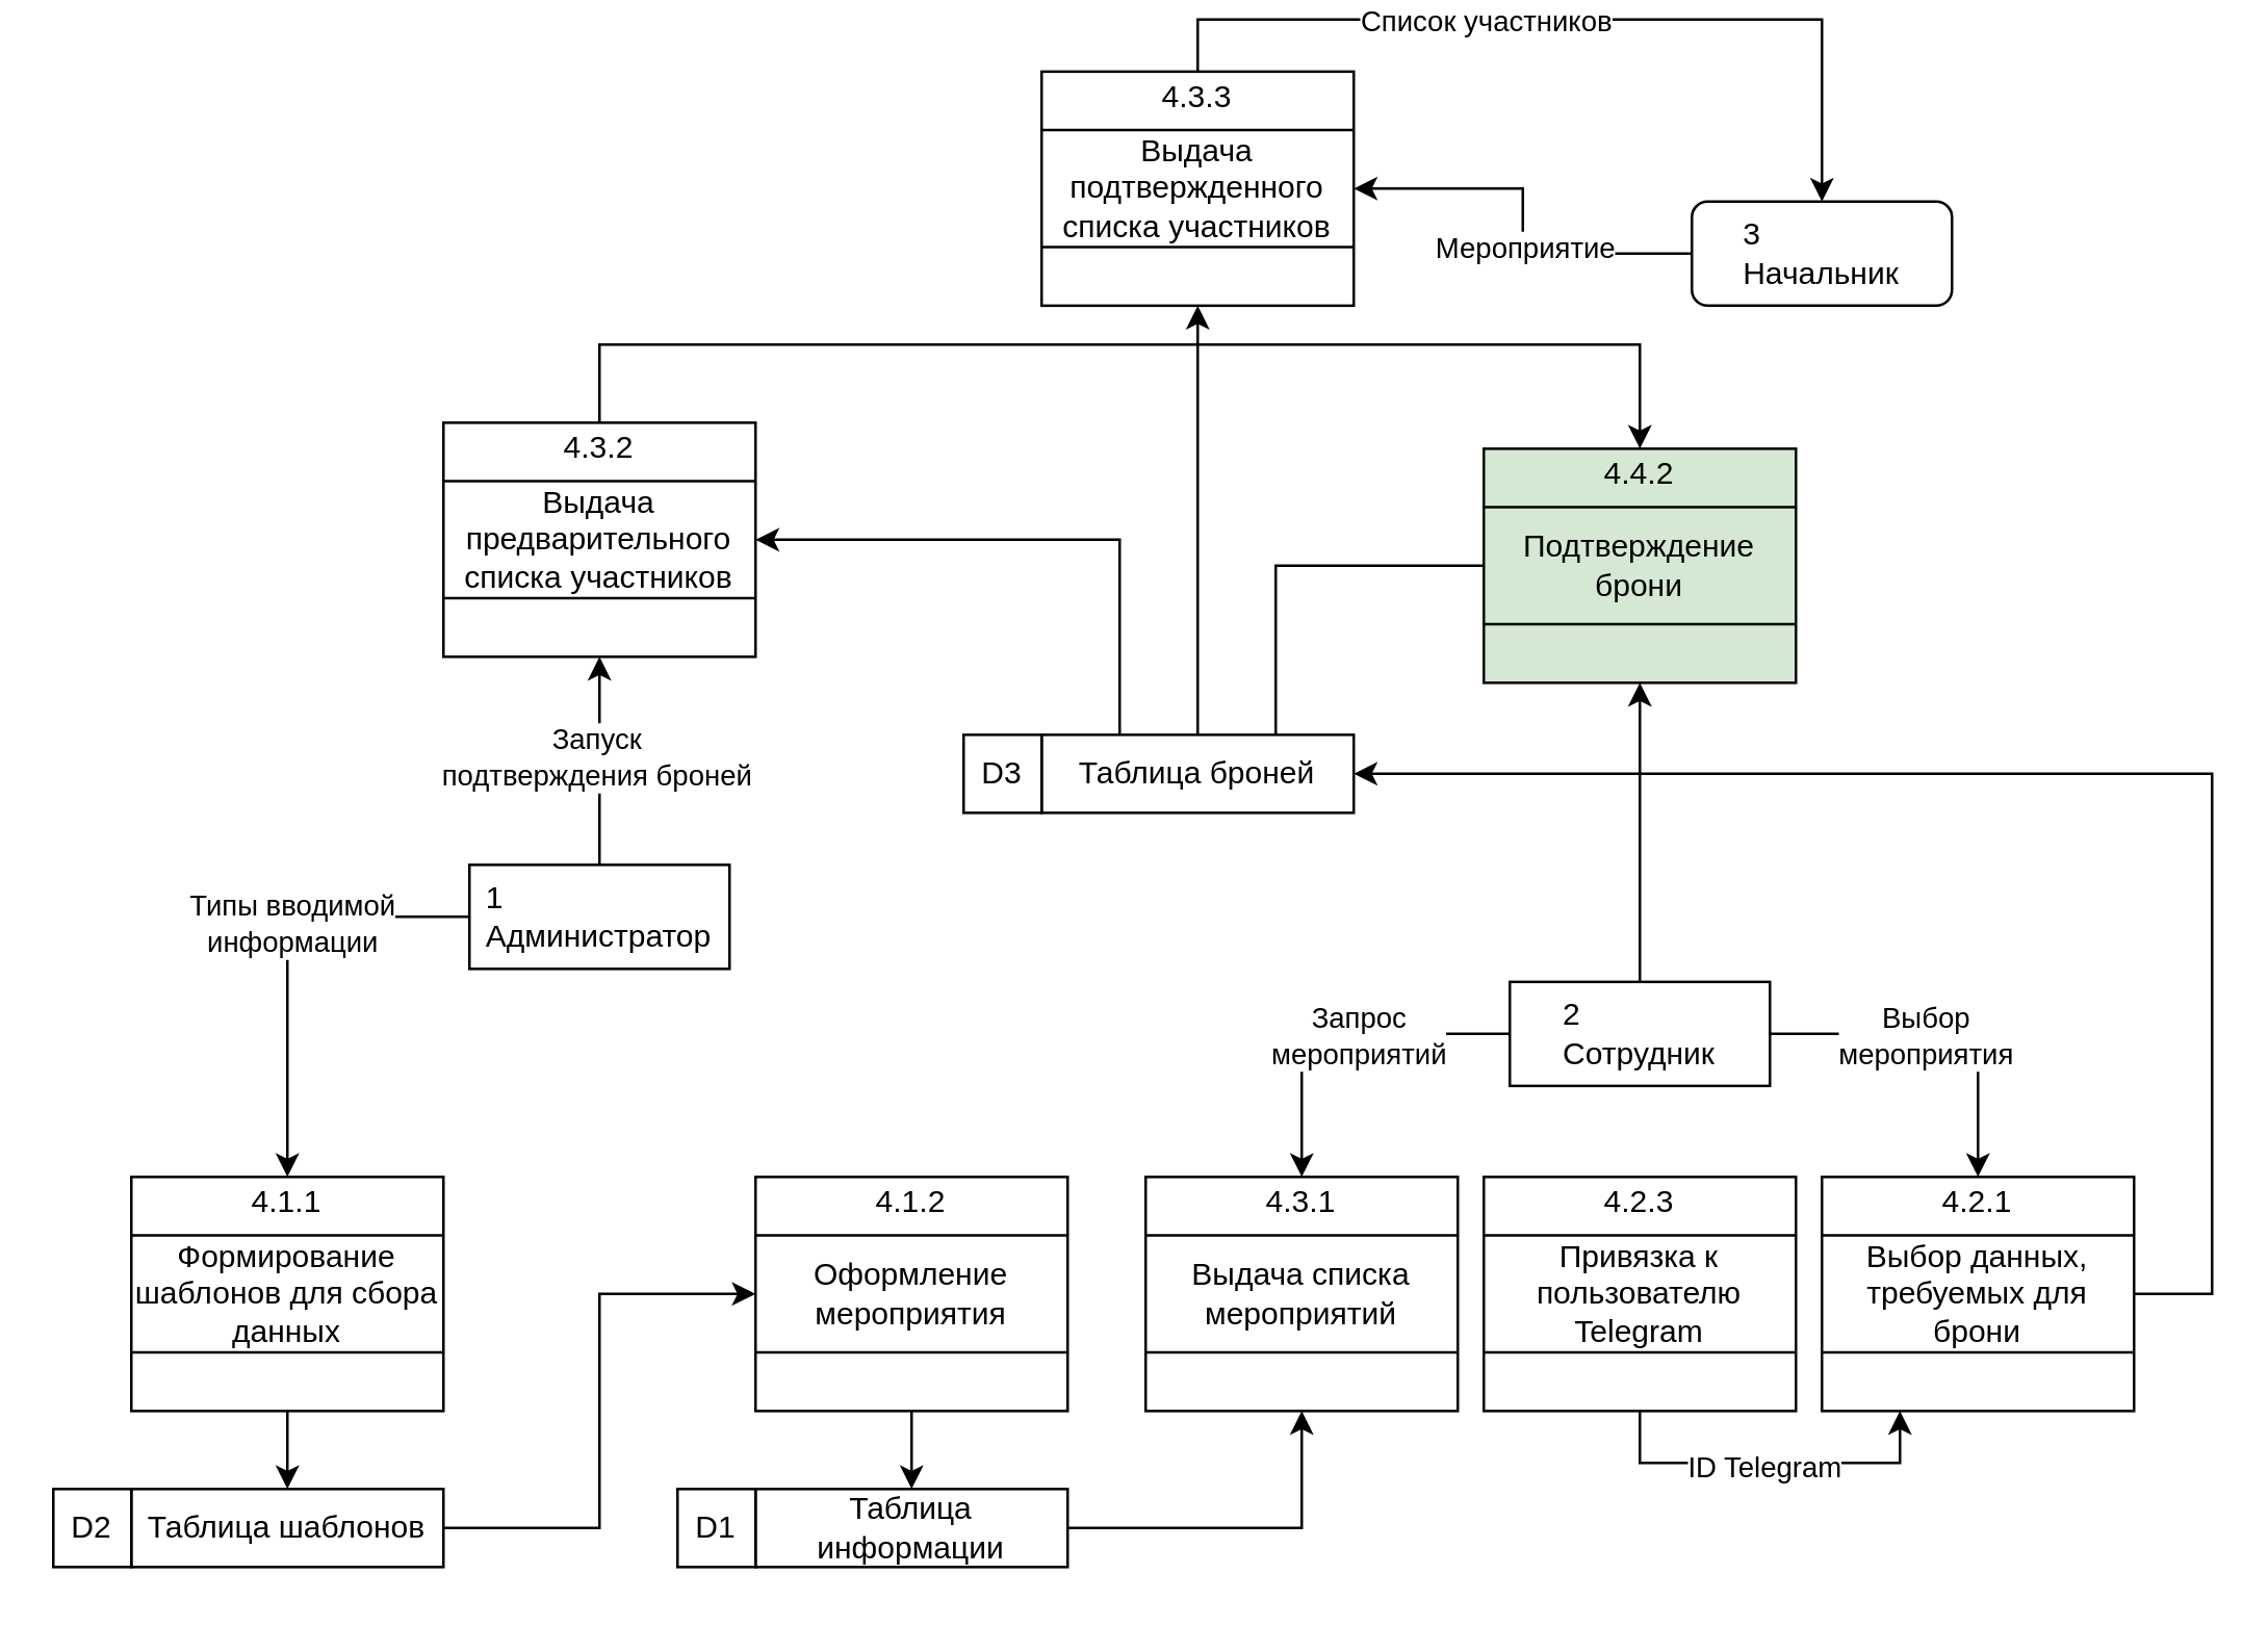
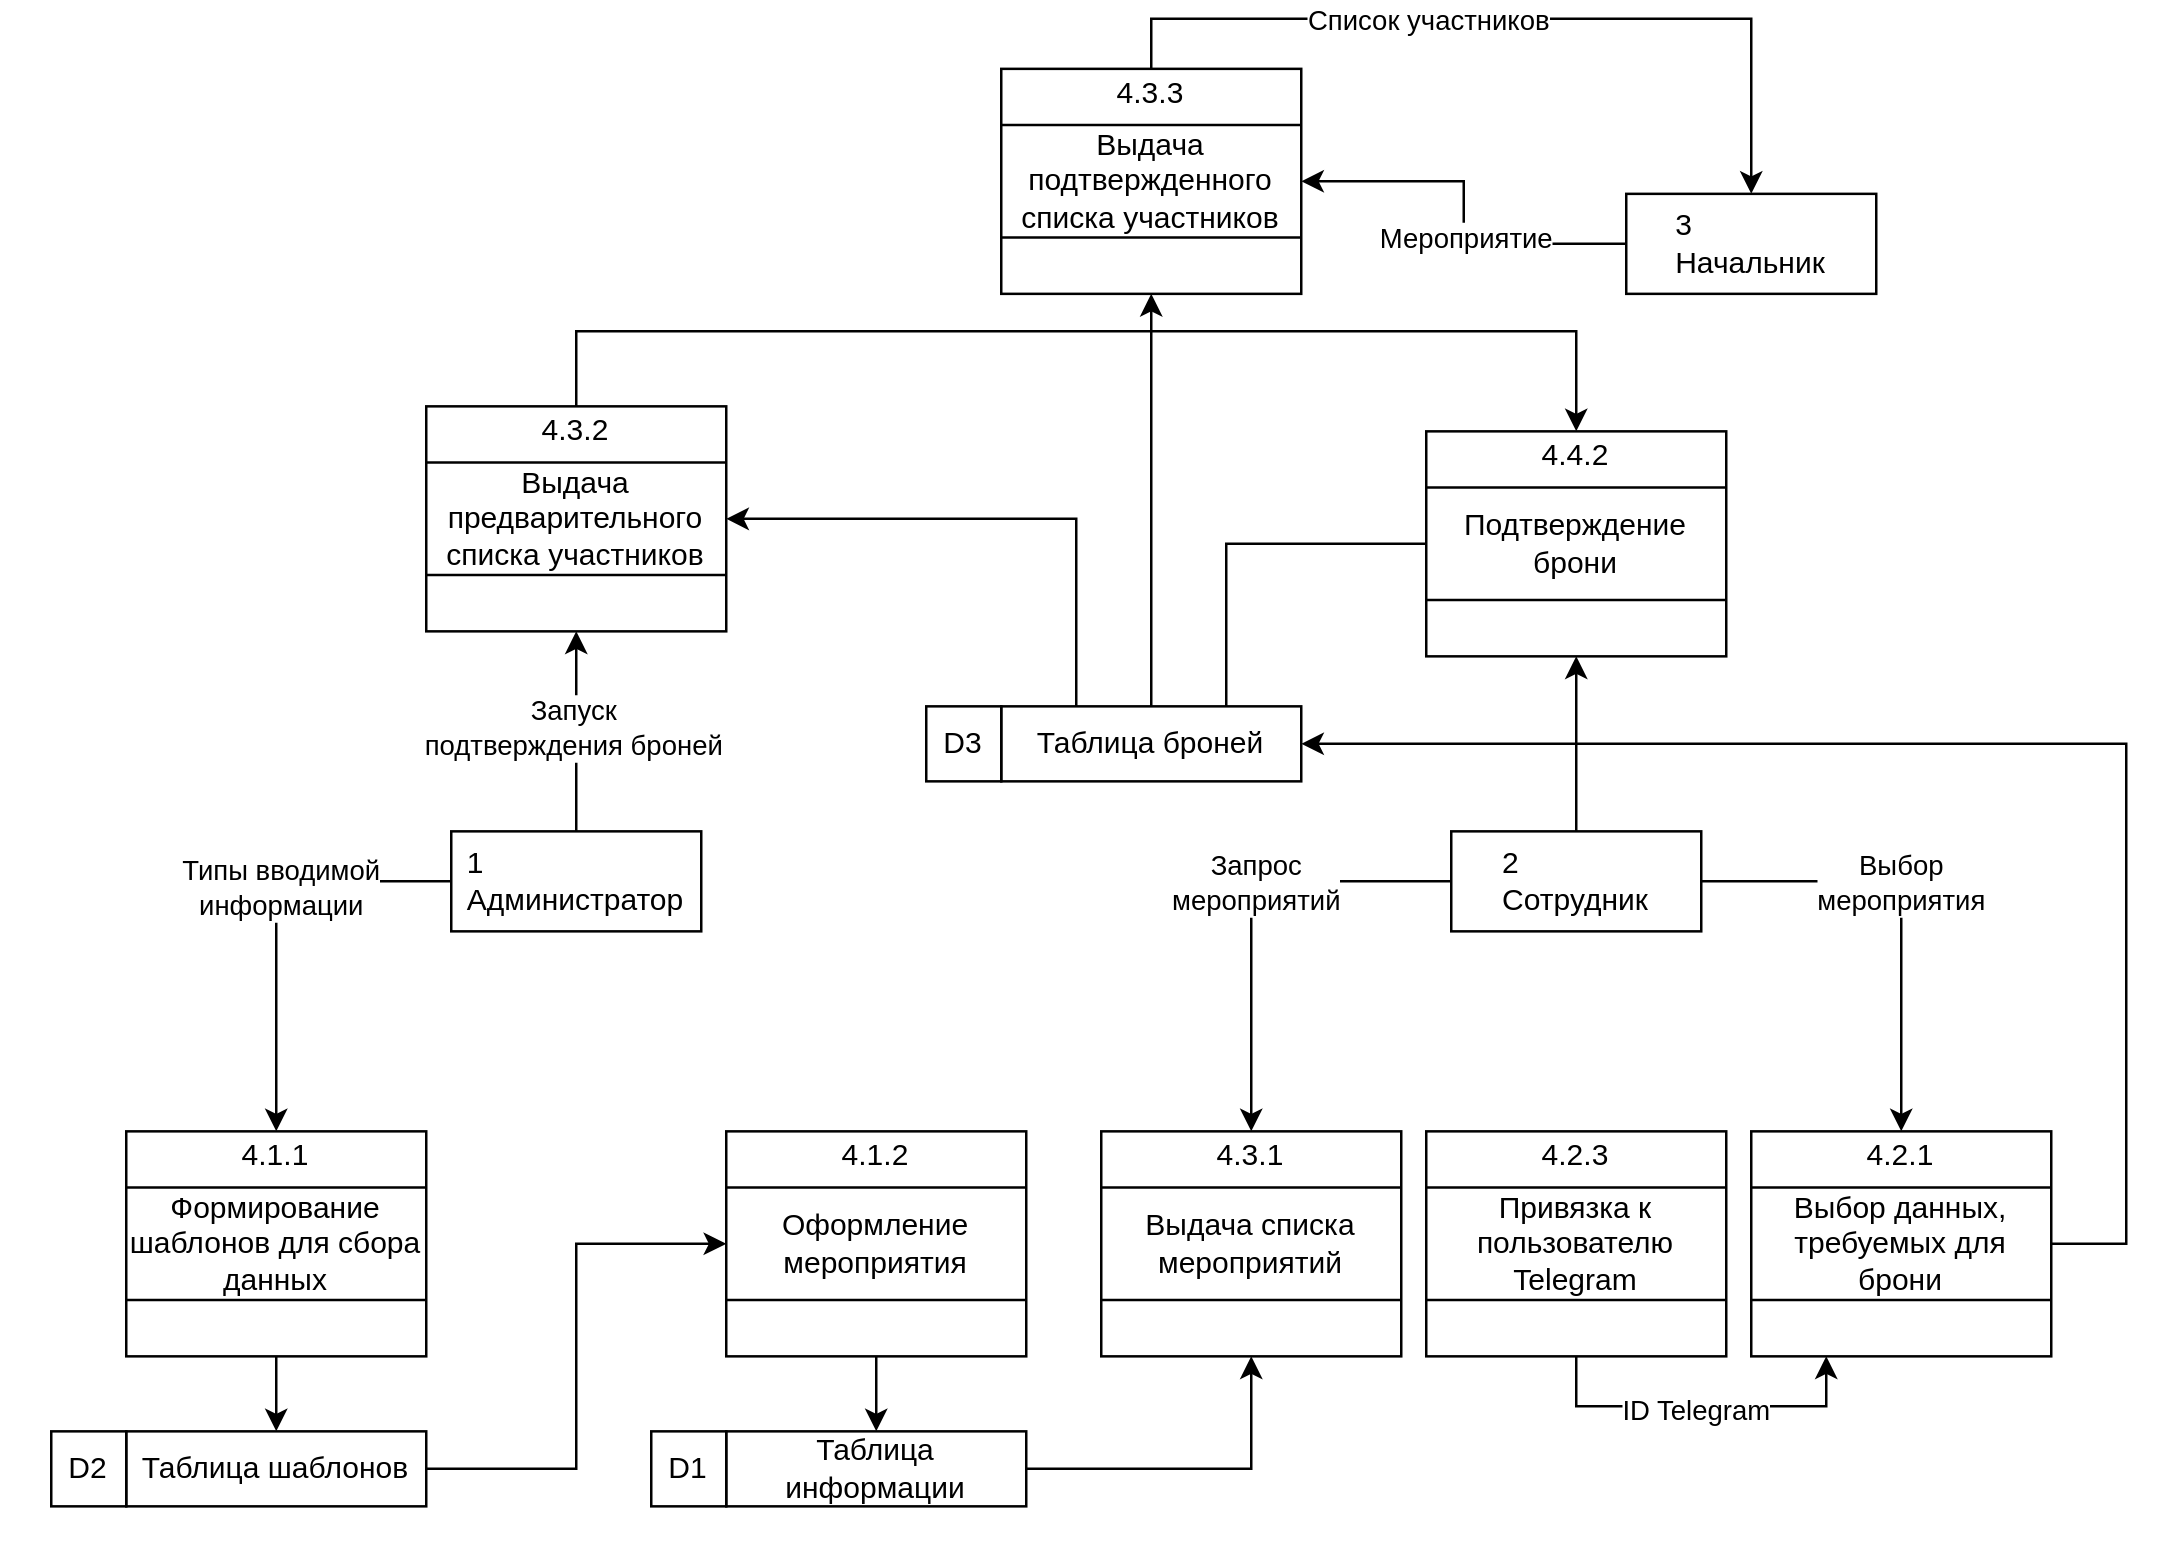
- <mxCell id="37" value="&lt;div style=&quot;text-align: left;&quot;&gt;3&lt;/div&gt;Начальник" style="whiteSpace=wrap;html=1;rounded=1;" parent="1" vertex="1"><mxGeometry x="650" y="70.94" width="100" height="40" as="geometry" /></mxCell>
+ <mxCell id="37" value="&lt;div style=&quot;text-align: left;&quot;&gt;3&lt;/div&gt;Начальник" style="rounded=0;whiteSpace=wrap;html=1;" parent="1" vertex="1"><mxGeometry x="650" y="70.94" width="100" height="40" as="geometry" /></mxCell>
- <mxCell id="18" value="Подтверждение брони" style="rounded=0;whiteSpace=wrap;html=1;fillColor=#d5e8d4;" parent="17" vertex="1"><mxGeometry width="120" height="90" as="geometry" /></mxCell>
+ <mxCell id="18" value="Подтверждение брони" style="rounded=0;whiteSpace=wrap;html=1;" parent="17" vertex="1"><mxGeometry width="120" height="90" as="geometry" /></mxCell>
- <mxCell id="46" value="&lt;div style=&quot;text-align: left;&quot;&gt;2&lt;/div&gt;Сотрудник" style="rounded=0;whiteSpace=wrap;html=1;" parent="1" vertex="1"><mxGeometry x="580" y="370.94" width="100" height="40" as="geometry" /></mxCell>
+ <mxCell id="46" value="&lt;div style=&quot;text-align: left;&quot;&gt;2&lt;/div&gt;Сотрудник" style="rounded=0;whiteSpace=wrap;html=1;" parent="1" vertex="1"><mxGeometry x="580" y="325.94" width="100" height="40" as="geometry" /></mxCell>
